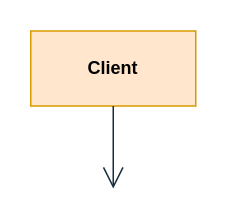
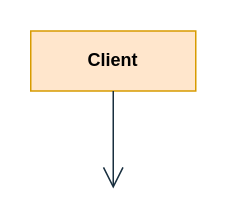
- <mxCell id="2" value="&lt;b&gt;Client&lt;/b&gt;" style="html=1;whiteSpace=wrap;fillColor=#ffe6cc;strokeColor=#d79b00;labelBackgroundColor=none;" parent="1" vertex="1"><mxGeometry x="20" y="20" width="110" height="50" as="geometry" /></mxCell>
+ <mxCell id="2" value="&lt;b&gt;Client&lt;/b&gt;" style="html=1;whiteSpace=wrap;fillColor=#ffe6cc;strokeColor=#d79b00;labelBackgroundColor=none;" parent="1" vertex="1"><mxGeometry x="20" y="20" width="110" height="40" as="geometry" /></mxCell>
